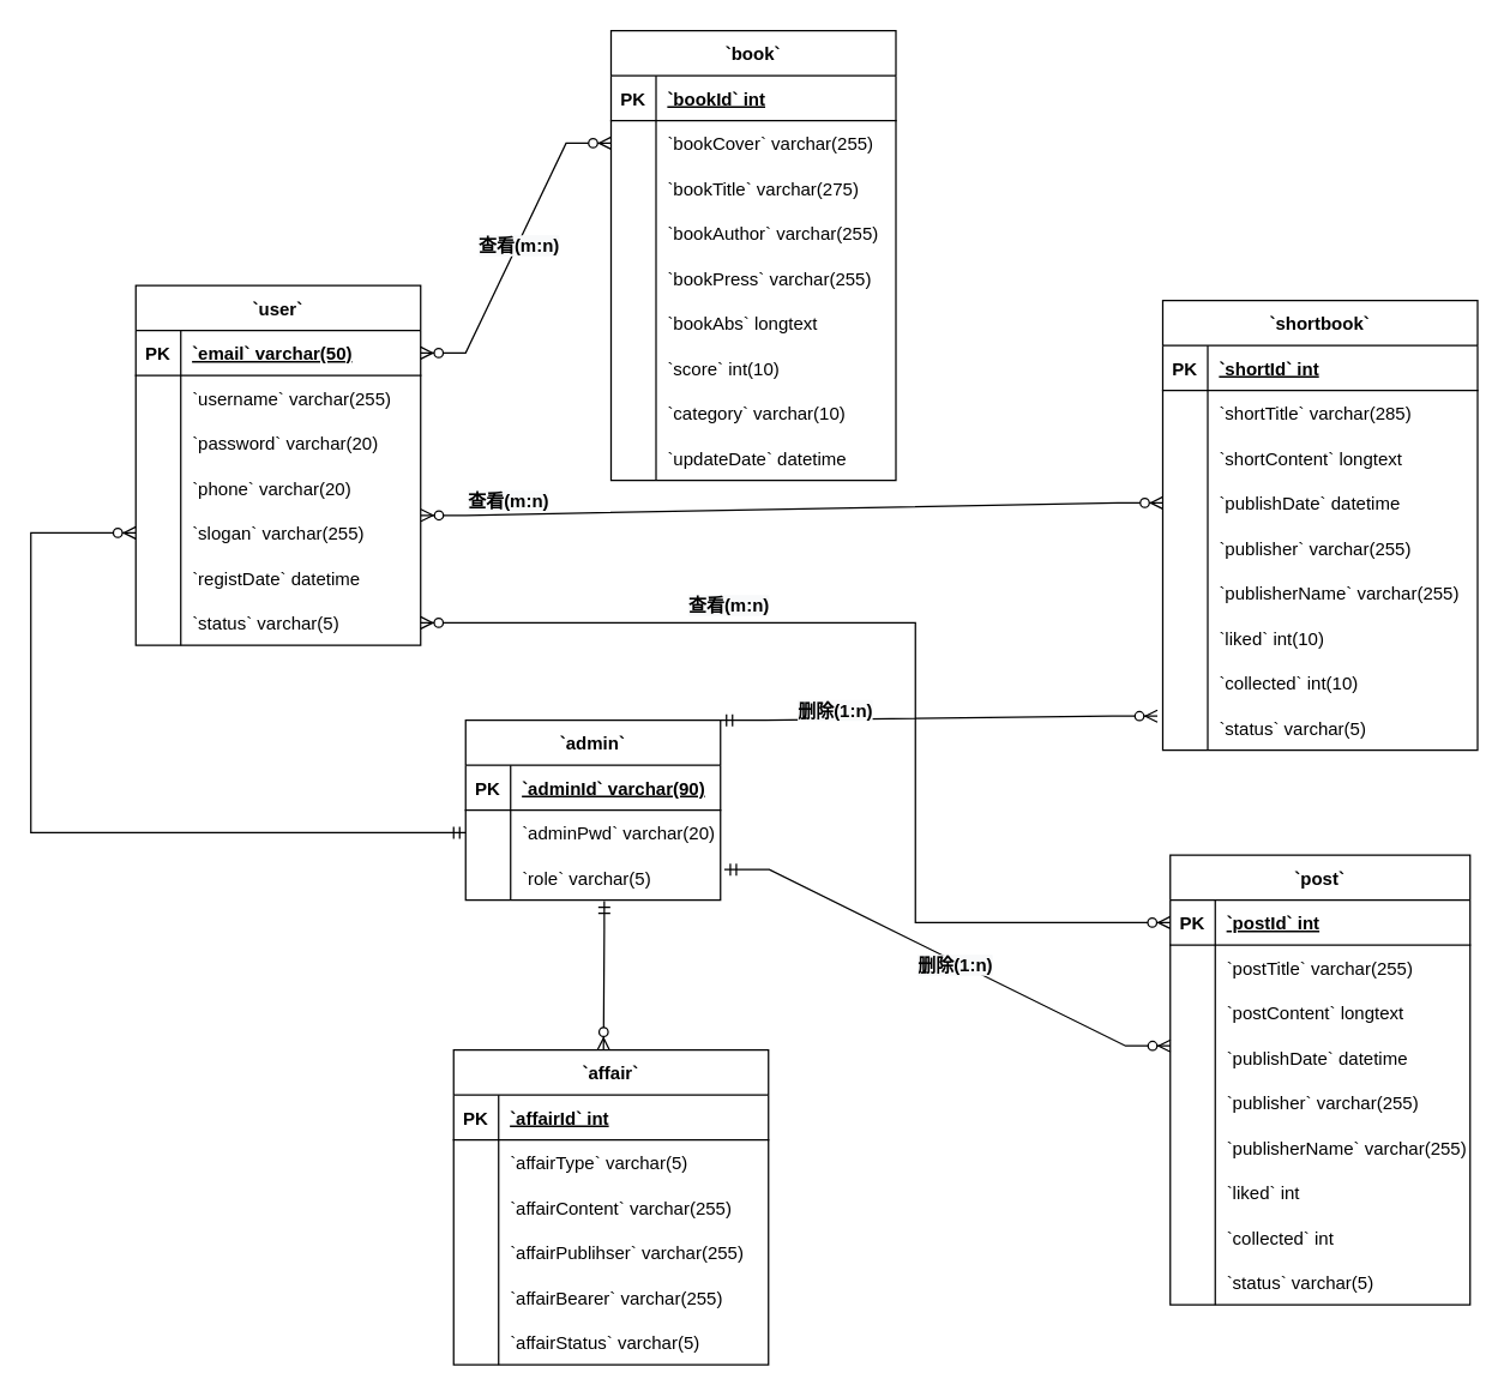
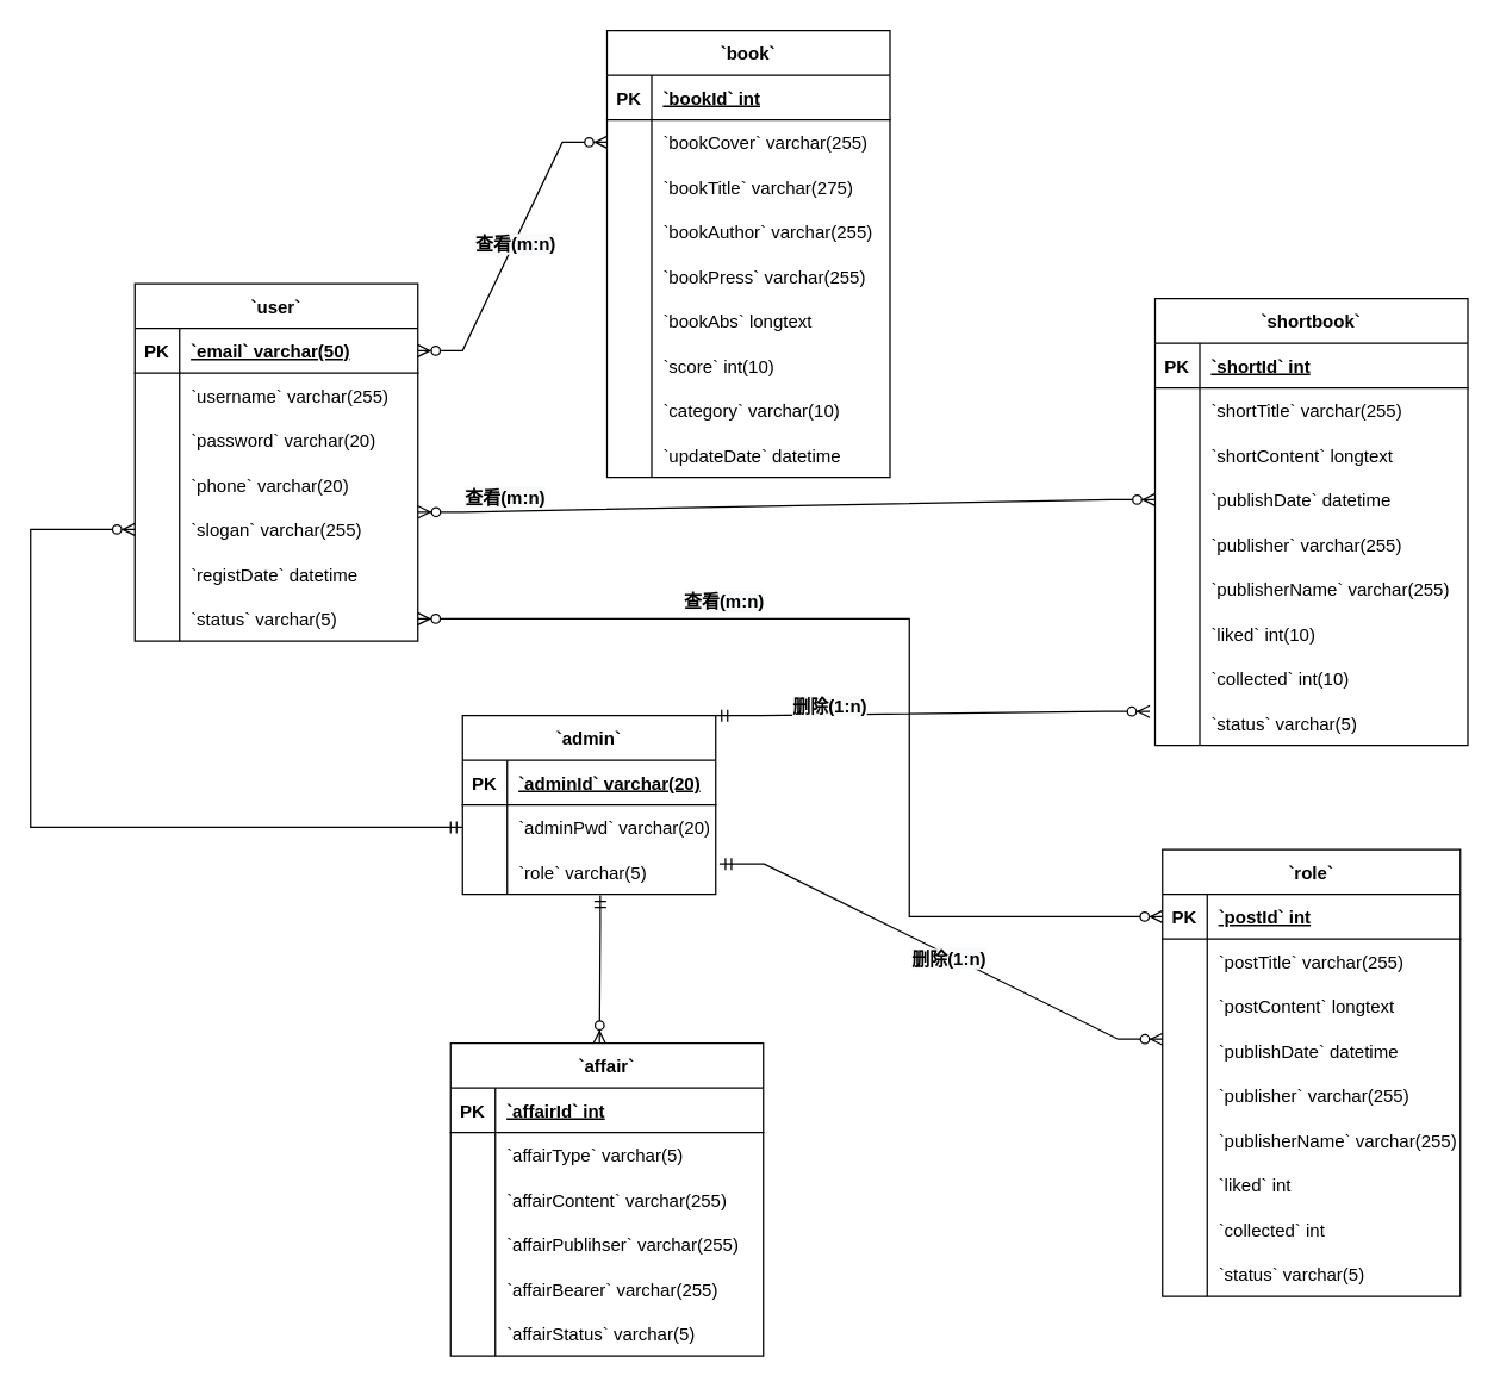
- <mxCell id="74" value="`shortTitle` varchar(285) " style="shape=partialRectangle;overflow=hidden;connectable=0;fillColor=none;align=left;top=0;left=0;bottom=0;right=0;spacingLeft=6;" vertex="1" parent="72"><mxGeometry x="30" width="180" height="30" as="geometry"><mxRectangle width="180" height="30" as="alternateBounds" /></mxGeometry></mxCell>
+ <mxCell id="74" value="`shortTitle` varchar(255) " style="shape=partialRectangle;overflow=hidden;connectable=0;fillColor=none;align=left;top=0;left=0;bottom=0;right=0;spacingLeft=6;" vertex="1" parent="72"><mxGeometry x="30" width="180" height="30" as="geometry"><mxRectangle width="180" height="30" as="alternateBounds" /></mxGeometry></mxCell>
- <mxCell id="5" value="`adminId` varchar(90) " style="shape=partialRectangle;overflow=hidden;connectable=0;fillColor=none;align=left;top=0;left=0;bottom=0;right=0;spacingLeft=6;fontStyle=5;" vertex="1" parent="3"><mxGeometry x="30" width="140" height="30" as="geometry"><mxRectangle width="140" height="30" as="alternateBounds" /></mxGeometry></mxCell>
+ <mxCell id="5" value="`adminId` varchar(20) " style="shape=partialRectangle;overflow=hidden;connectable=0;fillColor=none;align=left;top=0;left=0;bottom=0;right=0;spacingLeft=6;fontStyle=5;" vertex="1" parent="3"><mxGeometry x="30" width="140" height="30" as="geometry"><mxRectangle width="140" height="30" as="alternateBounds" /></mxGeometry></mxCell>
- <mxCell id="40" value="`post`" style="shape=table;startSize=30;container=1;collapsible=1;childLayout=tableLayout;fixedRows=1;rowLines=0;fontStyle=1;align=center;resizeLast=1;" vertex="1" parent="1"><mxGeometry x="780" y="570" width="200" height="300" as="geometry" /></mxCell>
+ <mxCell id="40" value="`role`" style="shape=table;startSize=30;container=1;collapsible=1;childLayout=tableLayout;fixedRows=1;rowLines=0;fontStyle=1;align=center;resizeLast=1;" vertex="1" parent="1"><mxGeometry x="780" y="570" width="200" height="300" as="geometry" /></mxCell>
